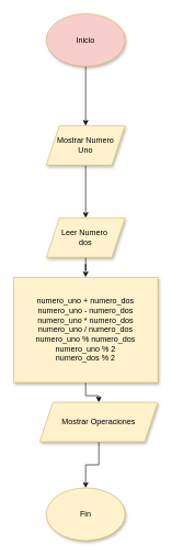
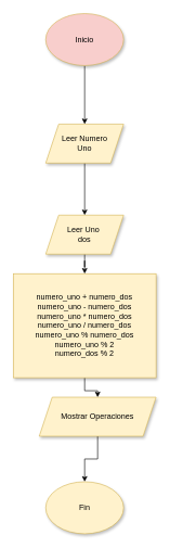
- <mxCell id="5" value="&lt;span&gt;Mostrar Numero &lt;br&gt;Uno&lt;/span&gt;" style="shape=parallelogram;perimeter=parallelogramPerimeter;whiteSpace=wrap;html=1;fixedSize=1;shadow=1;strokeColor=#d6b656;fillColor=#fff2cc;" parent="1" vertex="1"><mxGeometry x="70" y="190" width="120" height="60" as="geometry" /></mxCell>
+ <mxCell id="5" value="&lt;span&gt;Leer Numero &lt;br&gt;Uno&lt;/span&gt;" style="shape=parallelogram;perimeter=parallelogramPerimeter;whiteSpace=wrap;html=1;fixedSize=1;shadow=1;strokeColor=#d6b656;fillColor=#fff2cc;" parent="1" vertex="1"><mxGeometry x="70" y="190" width="120" height="60" as="geometry" /></mxCell>
- <mxCell id="7" value="&lt;span&gt;Leer Numero&amp;nbsp;&lt;br&gt;dos&lt;br&gt;&lt;/span&gt;" style="shape=parallelogram;perimeter=parallelogramPerimeter;whiteSpace=wrap;html=1;fixedSize=1;shadow=1;strokeColor=#d6b656;fillColor=#fff2cc;" parent="1" vertex="1"><mxGeometry x="70" y="330" width="120" height="60" as="geometry" /></mxCell>
+ <mxCell id="7" value="&lt;span&gt;Leer Uno&amp;nbsp;&lt;br&gt;dos&lt;br&gt;&lt;/span&gt;" style="shape=parallelogram;perimeter=parallelogramPerimeter;whiteSpace=wrap;html=1;fixedSize=1;shadow=1;strokeColor=#d6b656;fillColor=#fff2cc;" parent="1" vertex="1"><mxGeometry x="70" y="330" width="120" height="60" as="geometry" /></mxCell>
